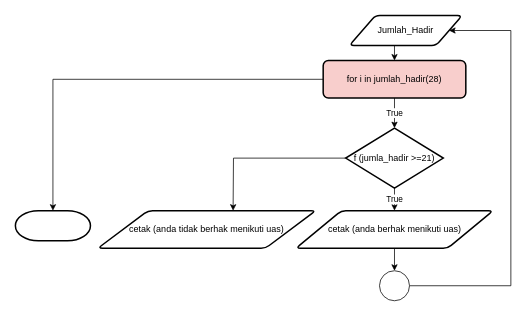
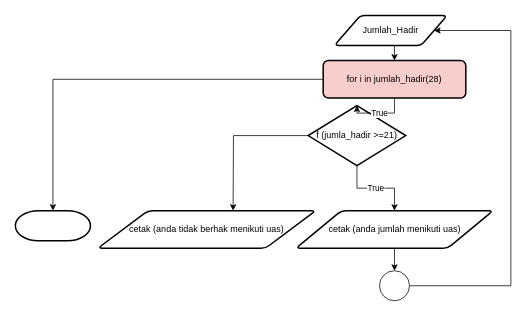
- <mxCell id="3" value="Jumlah_Hadir" style="shape=parallelogram;html=1;strokeWidth=2;perimeter=parallelogramPerimeter;whiteSpace=wrap;rounded=1;arcSize=12;size=0.23;" vertex="1" parent="1"><mxGeometry x="465" y="20" width="150" height="40" as="geometry" /></mxCell>
+ <mxCell id="3" value="Jumlah_Hadir" style="shape=parallelogram;html=1;strokeWidth=2;perimeter=parallelogramPerimeter;whiteSpace=wrap;rounded=1;arcSize=12;size=0.23;" vertex="1" parent="1"><mxGeometry x="445" y="20" width="150" height="40" as="geometry" /></mxCell>
- <mxCell id="7" value="f (jumla_hadir &amp;gt;=21)" style="strokeWidth=2;html=1;shape=mxgraph.flowchart.decision;whiteSpace=wrap;" vertex="1" parent="1"><mxGeometry x="460" y="170" width="130" height="80" as="geometry" /></mxCell>
+ <mxCell id="7" value="f (jumla_hadir &amp;gt;=21)" style="strokeWidth=2;html=1;shape=mxgraph.flowchart.decision;whiteSpace=wrap;" vertex="1" parent="1"><mxGeometry x="410" y="140" width="130" height="80" as="geometry" /></mxCell>
- <mxCell id="10" value="cetak (anda berhak menikuti uas)" style="shape=parallelogram;html=1;strokeWidth=2;perimeter=parallelogramPerimeter;whiteSpace=wrap;rounded=1;arcSize=12;size=0.23;" vertex="1" parent="1"><mxGeometry x="393.75" y="280" width="262.5" height="50" as="geometry" /></mxCell>
+ <mxCell id="10" value="cetak (anda jumlah menikuti uas)" style="shape=parallelogram;html=1;strokeWidth=2;perimeter=parallelogramPerimeter;whiteSpace=wrap;rounded=1;arcSize=12;size=0.23;" vertex="1" parent="1"><mxGeometry x="393.75" y="280" width="262.5" height="50" as="geometry" /></mxCell>
